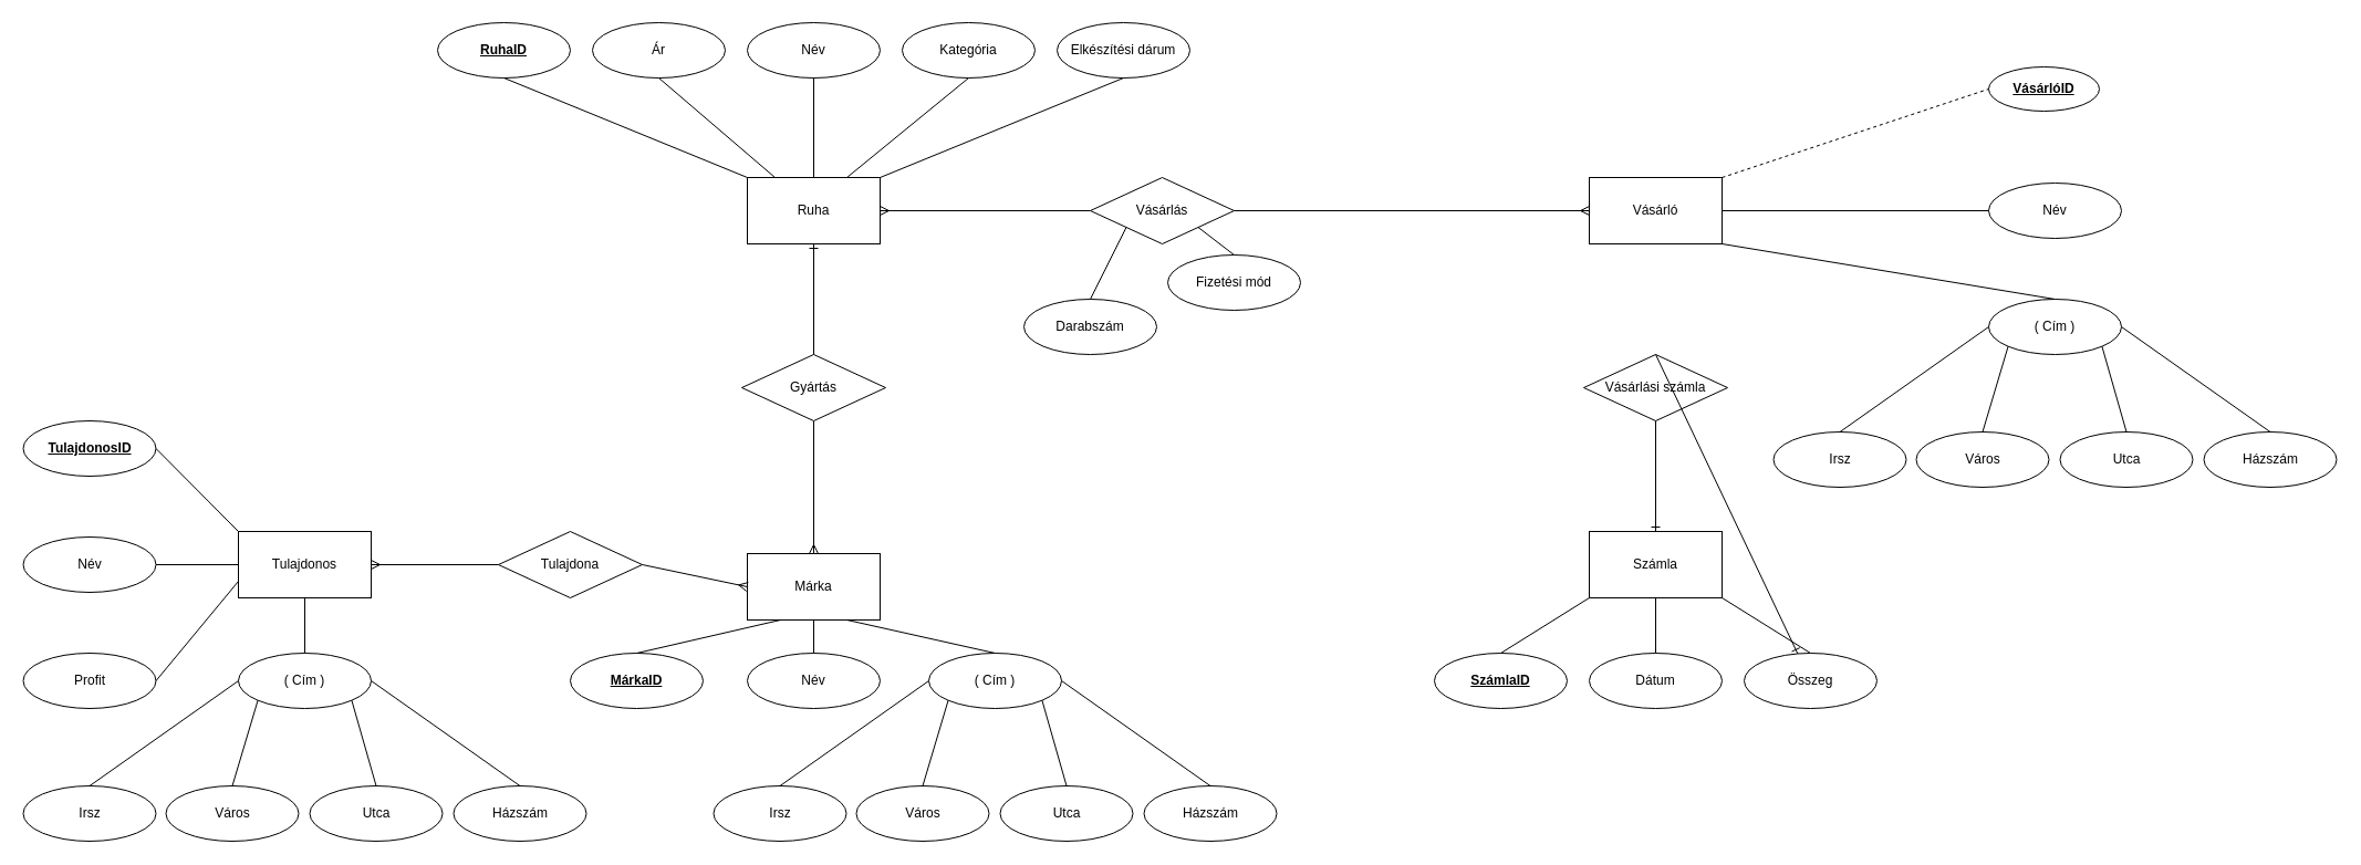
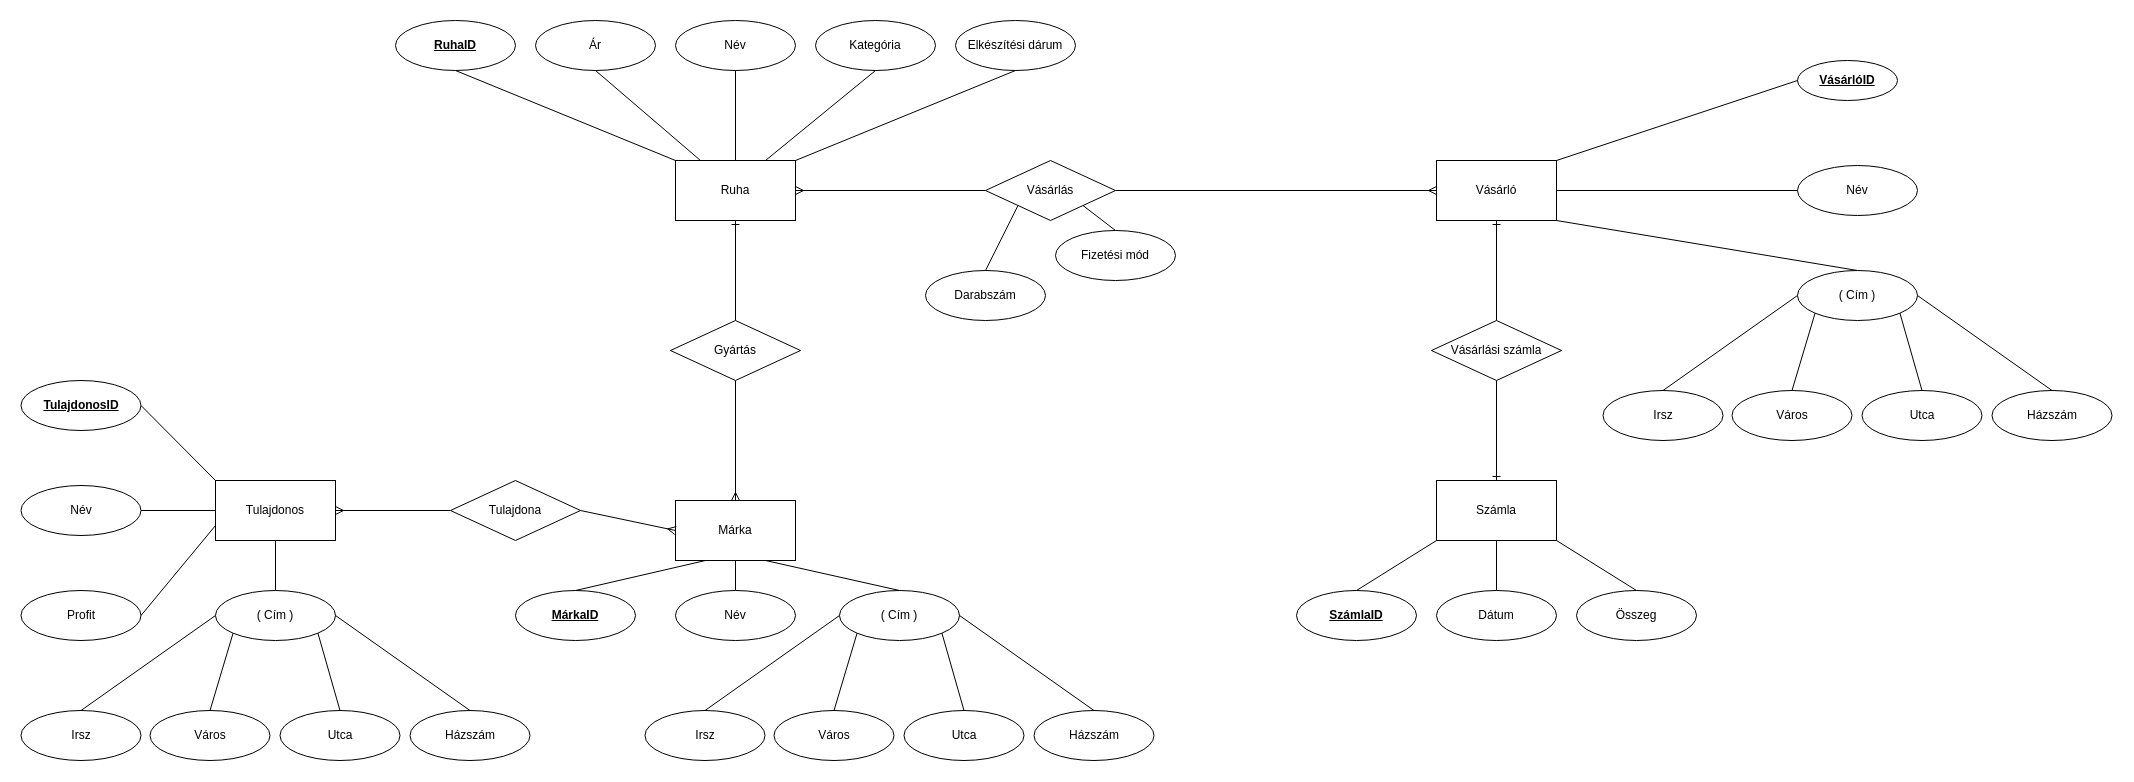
- <mxCell id="82" value="" style="endArrow=none;html=1;rounded=0;entryX=0;entryY=0.5;entryDx=0;entryDy=0;exitX=1;exitY=0;exitDx=0;exitDy=0;dashed=1;" parent="1" source="2" target="12" edge="1"><mxGeometry width="50" height="50" relative="1" as="geometry"><mxPoint x="1536" y="230" as="sourcePoint" /><mxPoint x="1586" y="180" as="targetPoint" /></mxGeometry></mxCell>
+ <mxCell id="82" value="" style="endArrow=none;html=1;rounded=0;entryX=0;entryY=0.5;entryDx=0;entryDy=0;exitX=1;exitY=0;exitDx=0;exitDy=0;" parent="1" source="2" target="12" edge="1"><mxGeometry width="50" height="50" relative="1" as="geometry"><mxPoint x="1536" y="230" as="sourcePoint" /><mxPoint x="1586" y="180" as="targetPoint" /></mxGeometry></mxCell>
- <mxCell id="23" value="" style="endArrow=ERone;html=1;rounded=0;exitX=0.5;exitY=0;exitDx=0;exitDy=0;endFill=0;" parent="1" source="14" target="3" edge="1"><mxGeometry width="50" height="50" relative="1" as="geometry"><mxPoint x="1426" y="340" as="sourcePoint" /><mxPoint x="1476" y="290" as="targetPoint" /></mxGeometry></mxCell>
+ <mxCell id="23" value="" style="endArrow=ERone;html=1;rounded=0;entryX=0.5;entryY=1;entryDx=0;entryDy=0;exitX=0.5;exitY=0;exitDx=0;exitDy=0;endFill=0;" parent="1" source="14" target="2" edge="1"><mxGeometry width="50" height="50" relative="1" as="geometry"><mxPoint x="1426" y="340" as="sourcePoint" /><mxPoint x="1476" y="290" as="targetPoint" /></mxGeometry></mxCell>
